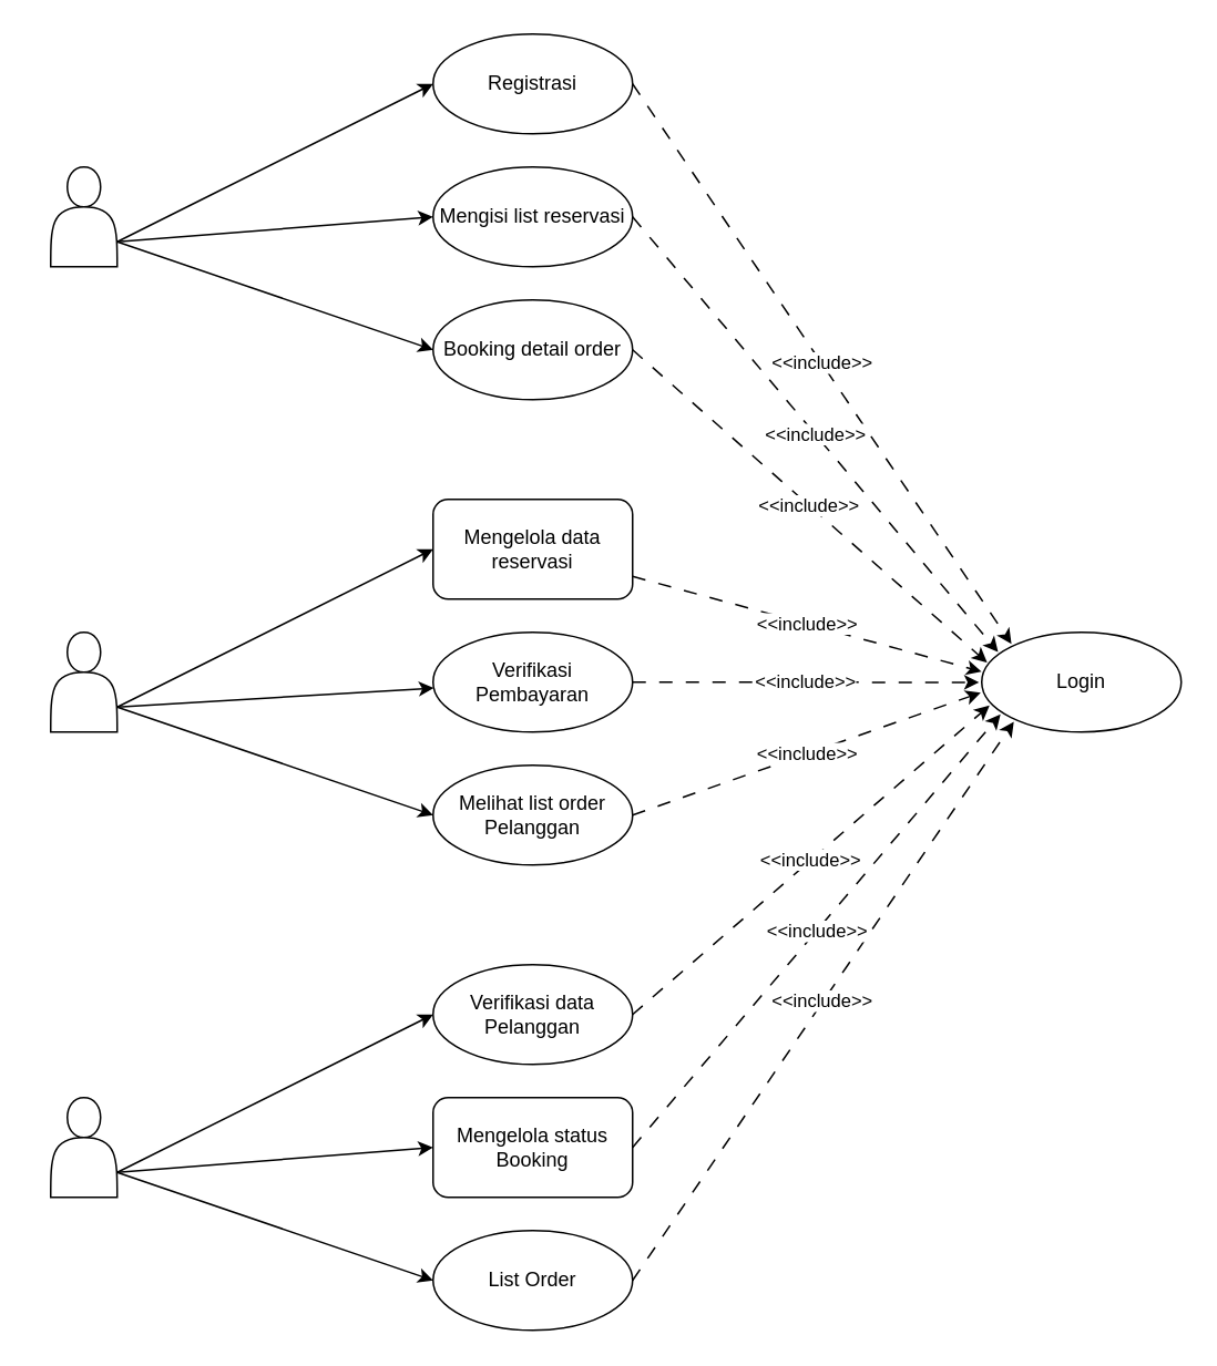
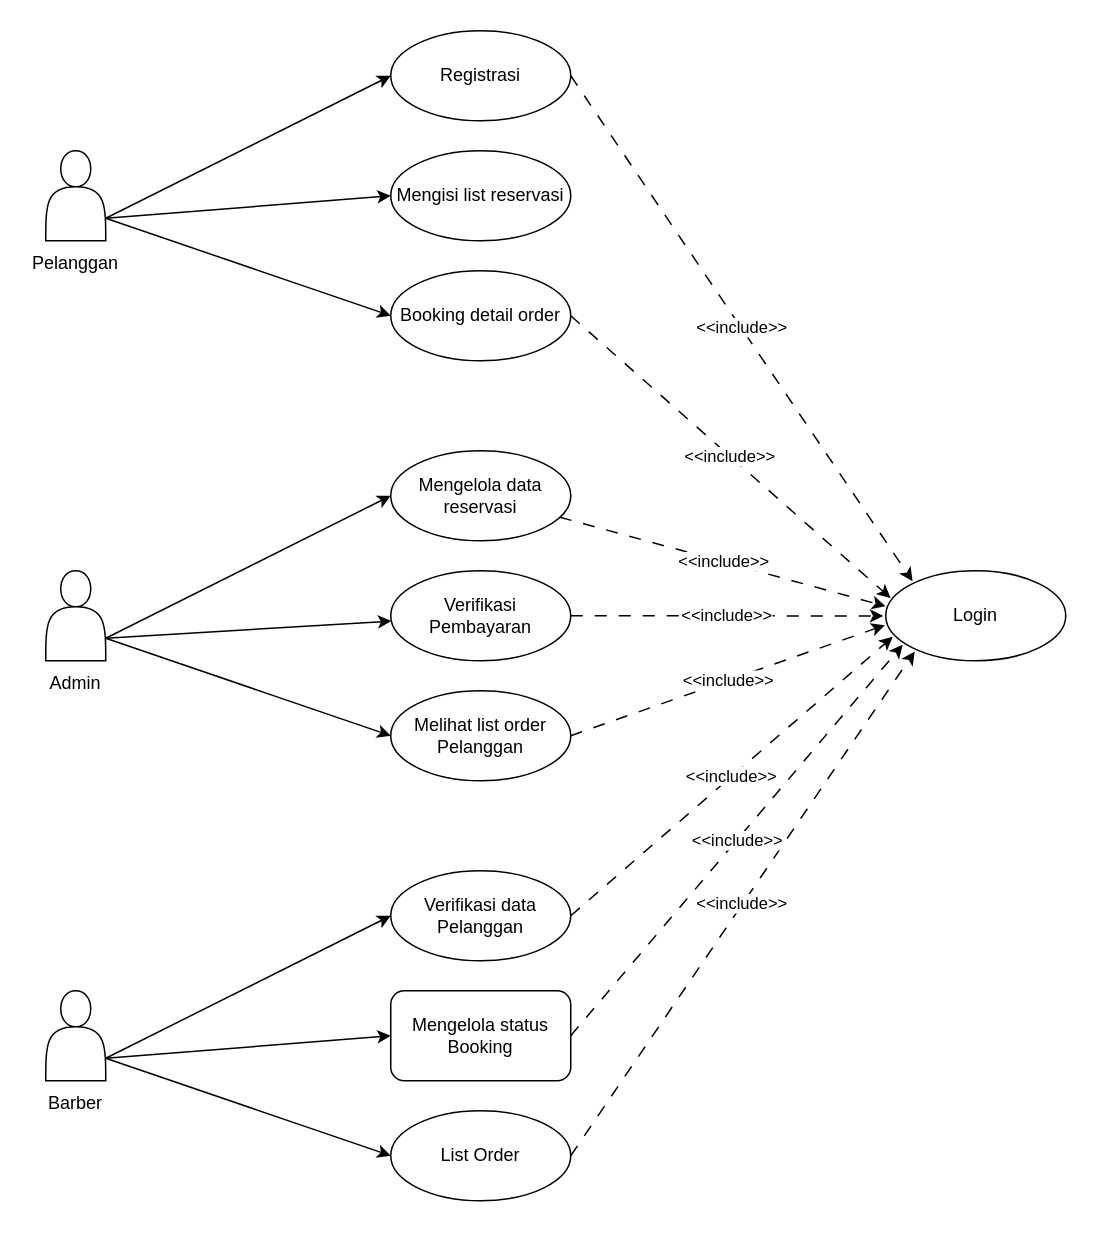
+ <mxCell id="22" value="Pelanggan" style="text;html=1;strokeColor=none;fillColor=none;align=center;verticalAlign=middle;whiteSpace=wrap;rounded=0;" vertex="1" parent="1"><mxGeometry x="20" y="160" width="60" height="30" as="geometry" /></mxCell>
- <mxCell id="10" value="&amp;lt;&amp;lt;include&amp;gt;&amp;gt;" style="rounded=0;orthogonalLoop=1;jettySize=auto;html=1;exitX=1;exitY=0.5;exitDx=0;exitDy=0;entryX=0.082;entryY=0.198;entryDx=0;entryDy=0;entryPerimeter=0;dashed=1;dashPattern=8 8;" edge="1" parent="1" source="11" target="35"><mxGeometry relative="1" as="geometry"><mxPoint x="600" y="390" as="targetPoint" /></mxGeometry></mxCell>
- <mxCell id="17" value="Mengelola data reservasi" style="whiteSpace=wrap;html=1;rounded=1;" vertex="1" parent="1"><mxGeometry x="260" y="300" width="120" height="60" as="geometry" /></mxCell>
+ <mxCell id="17" value="Mengelola data reservasi" style="ellipse;whiteSpace=wrap;html=1;" vertex="1" parent="1"><mxGeometry x="260" y="300" width="120" height="60" as="geometry" /></mxCell>
+ <mxCell id="23" value="Admin" style="text;html=1;strokeColor=none;fillColor=none;align=center;verticalAlign=middle;whiteSpace=wrap;rounded=0;" vertex="1" parent="1"><mxGeometry x="20" y="440" width="60" height="30" as="geometry" /></mxCell>
+ <mxCell id="34" value="Barber" style="text;html=1;strokeColor=none;fillColor=none;align=center;verticalAlign=middle;whiteSpace=wrap;rounded=0;" vertex="1" parent="1"><mxGeometry x="20" y="720" width="60" height="30" as="geometry" /></mxCell>
